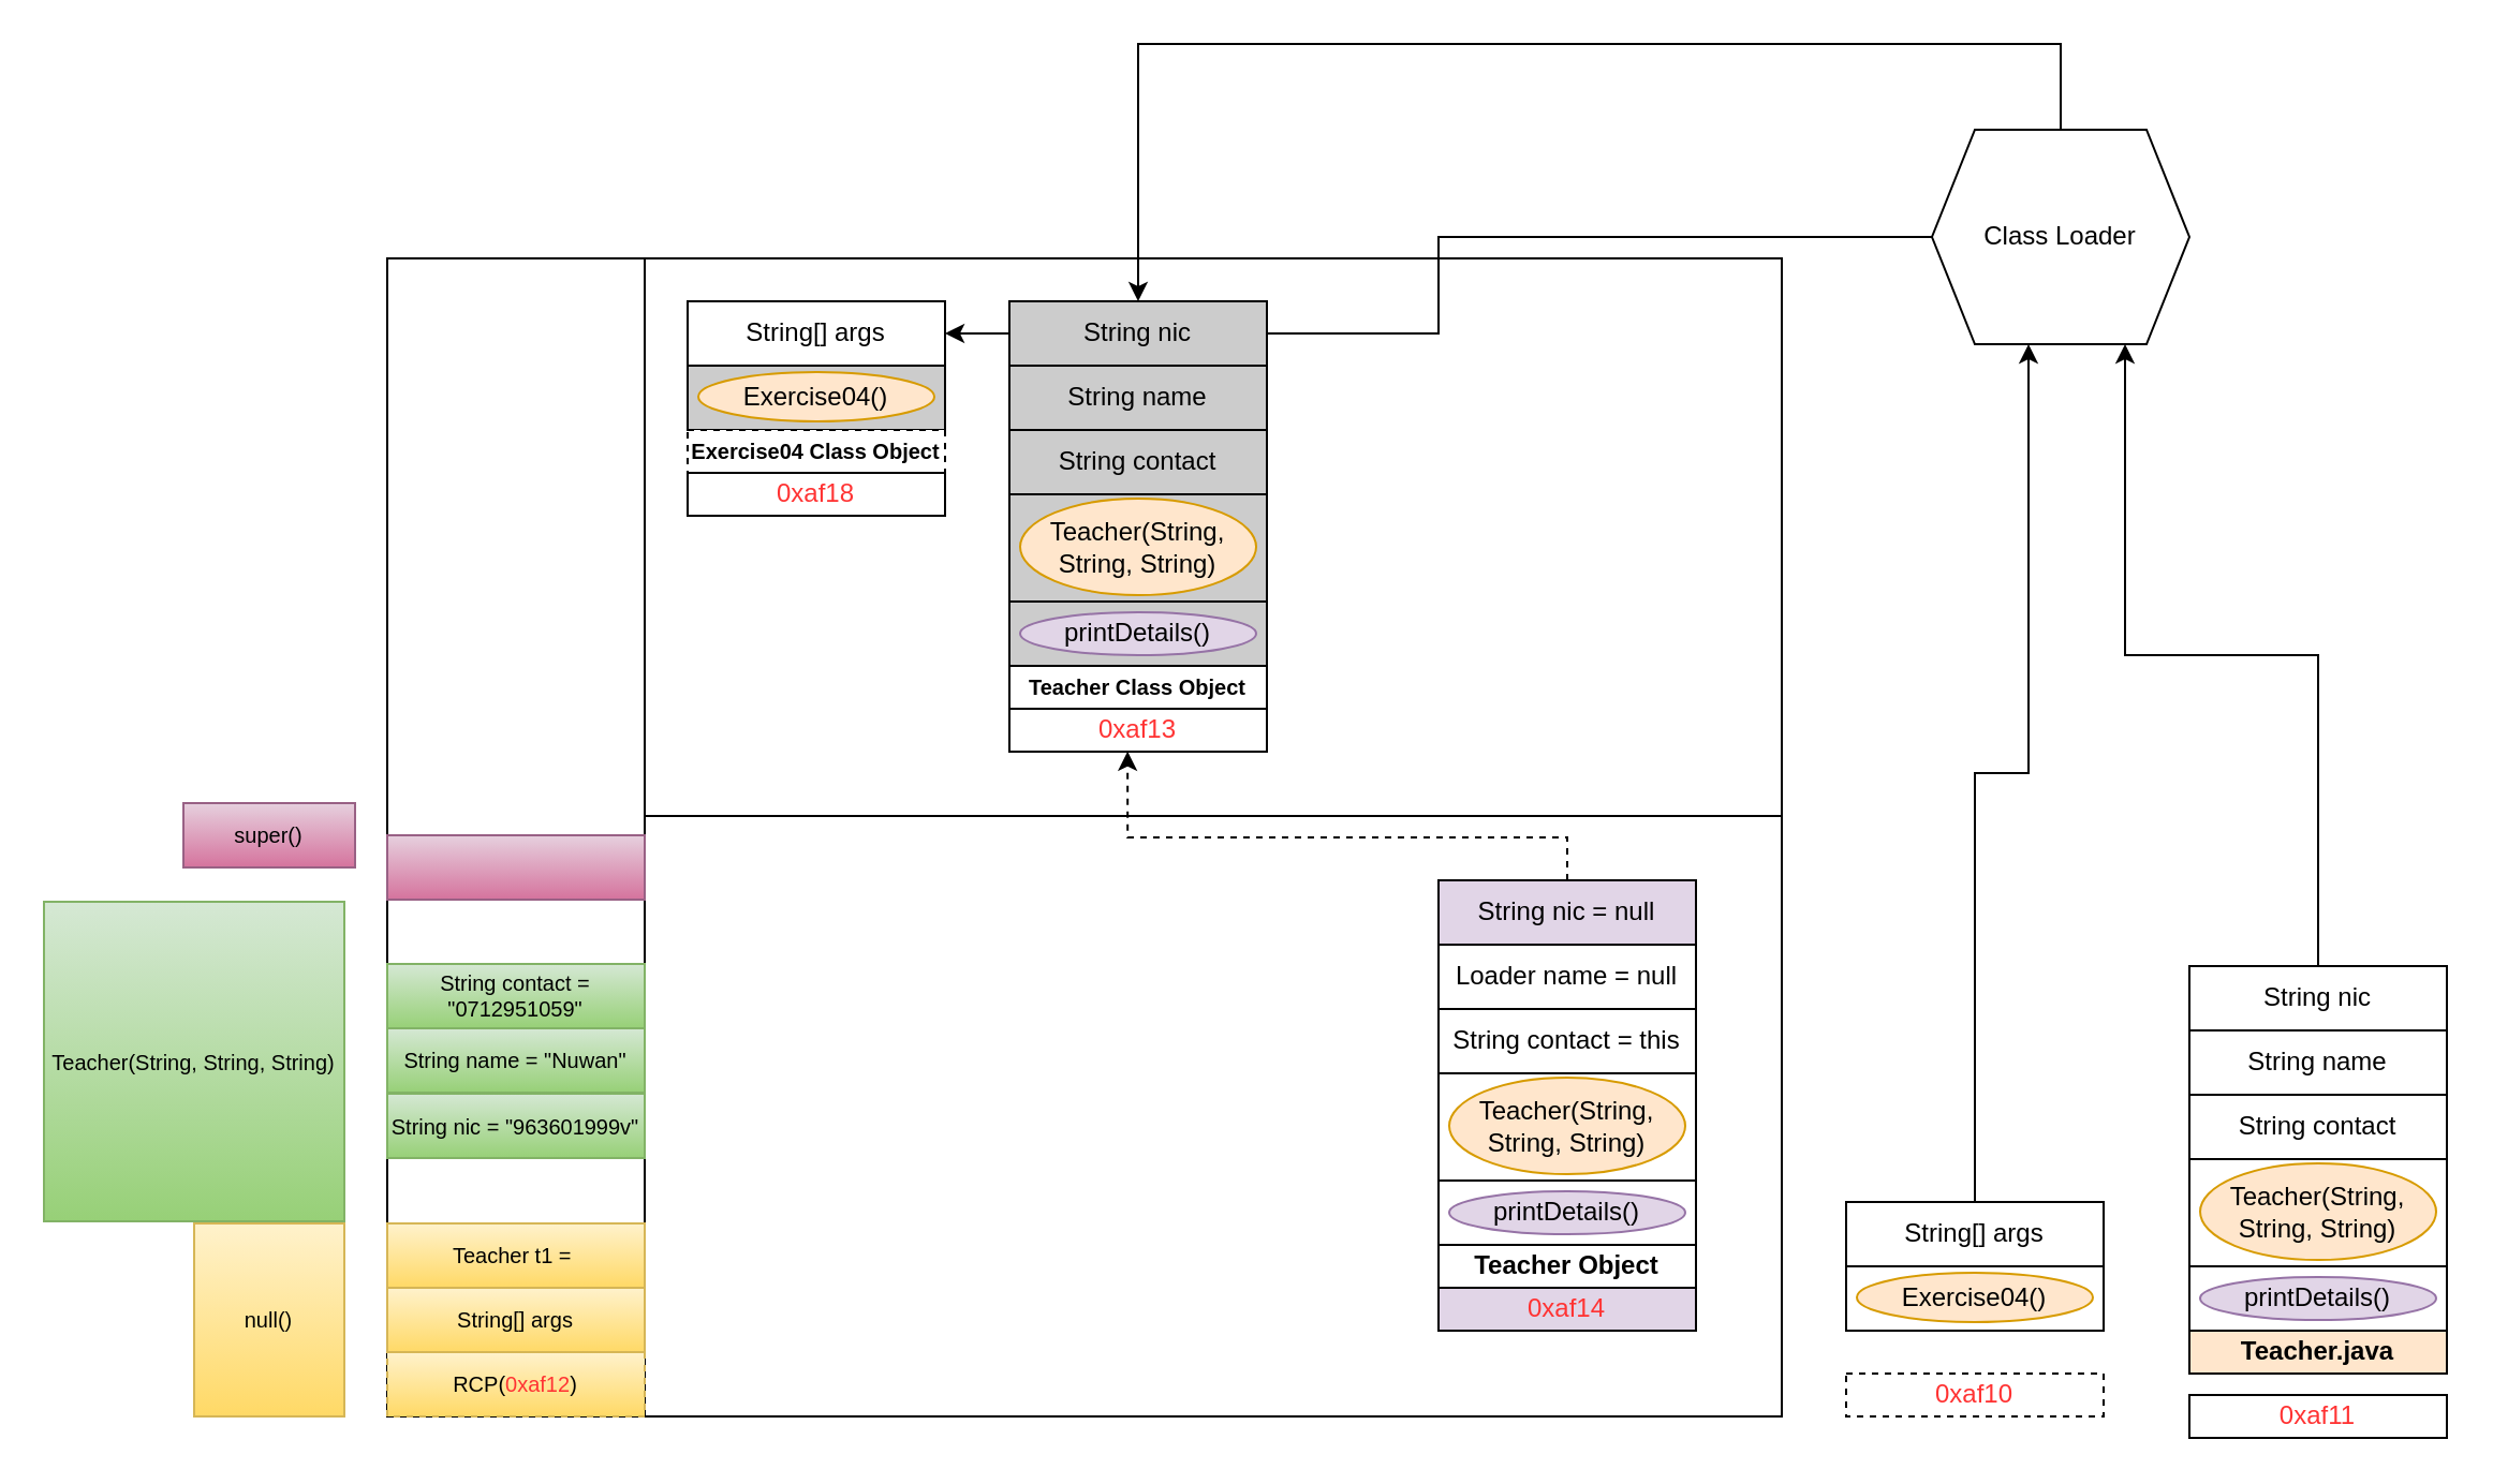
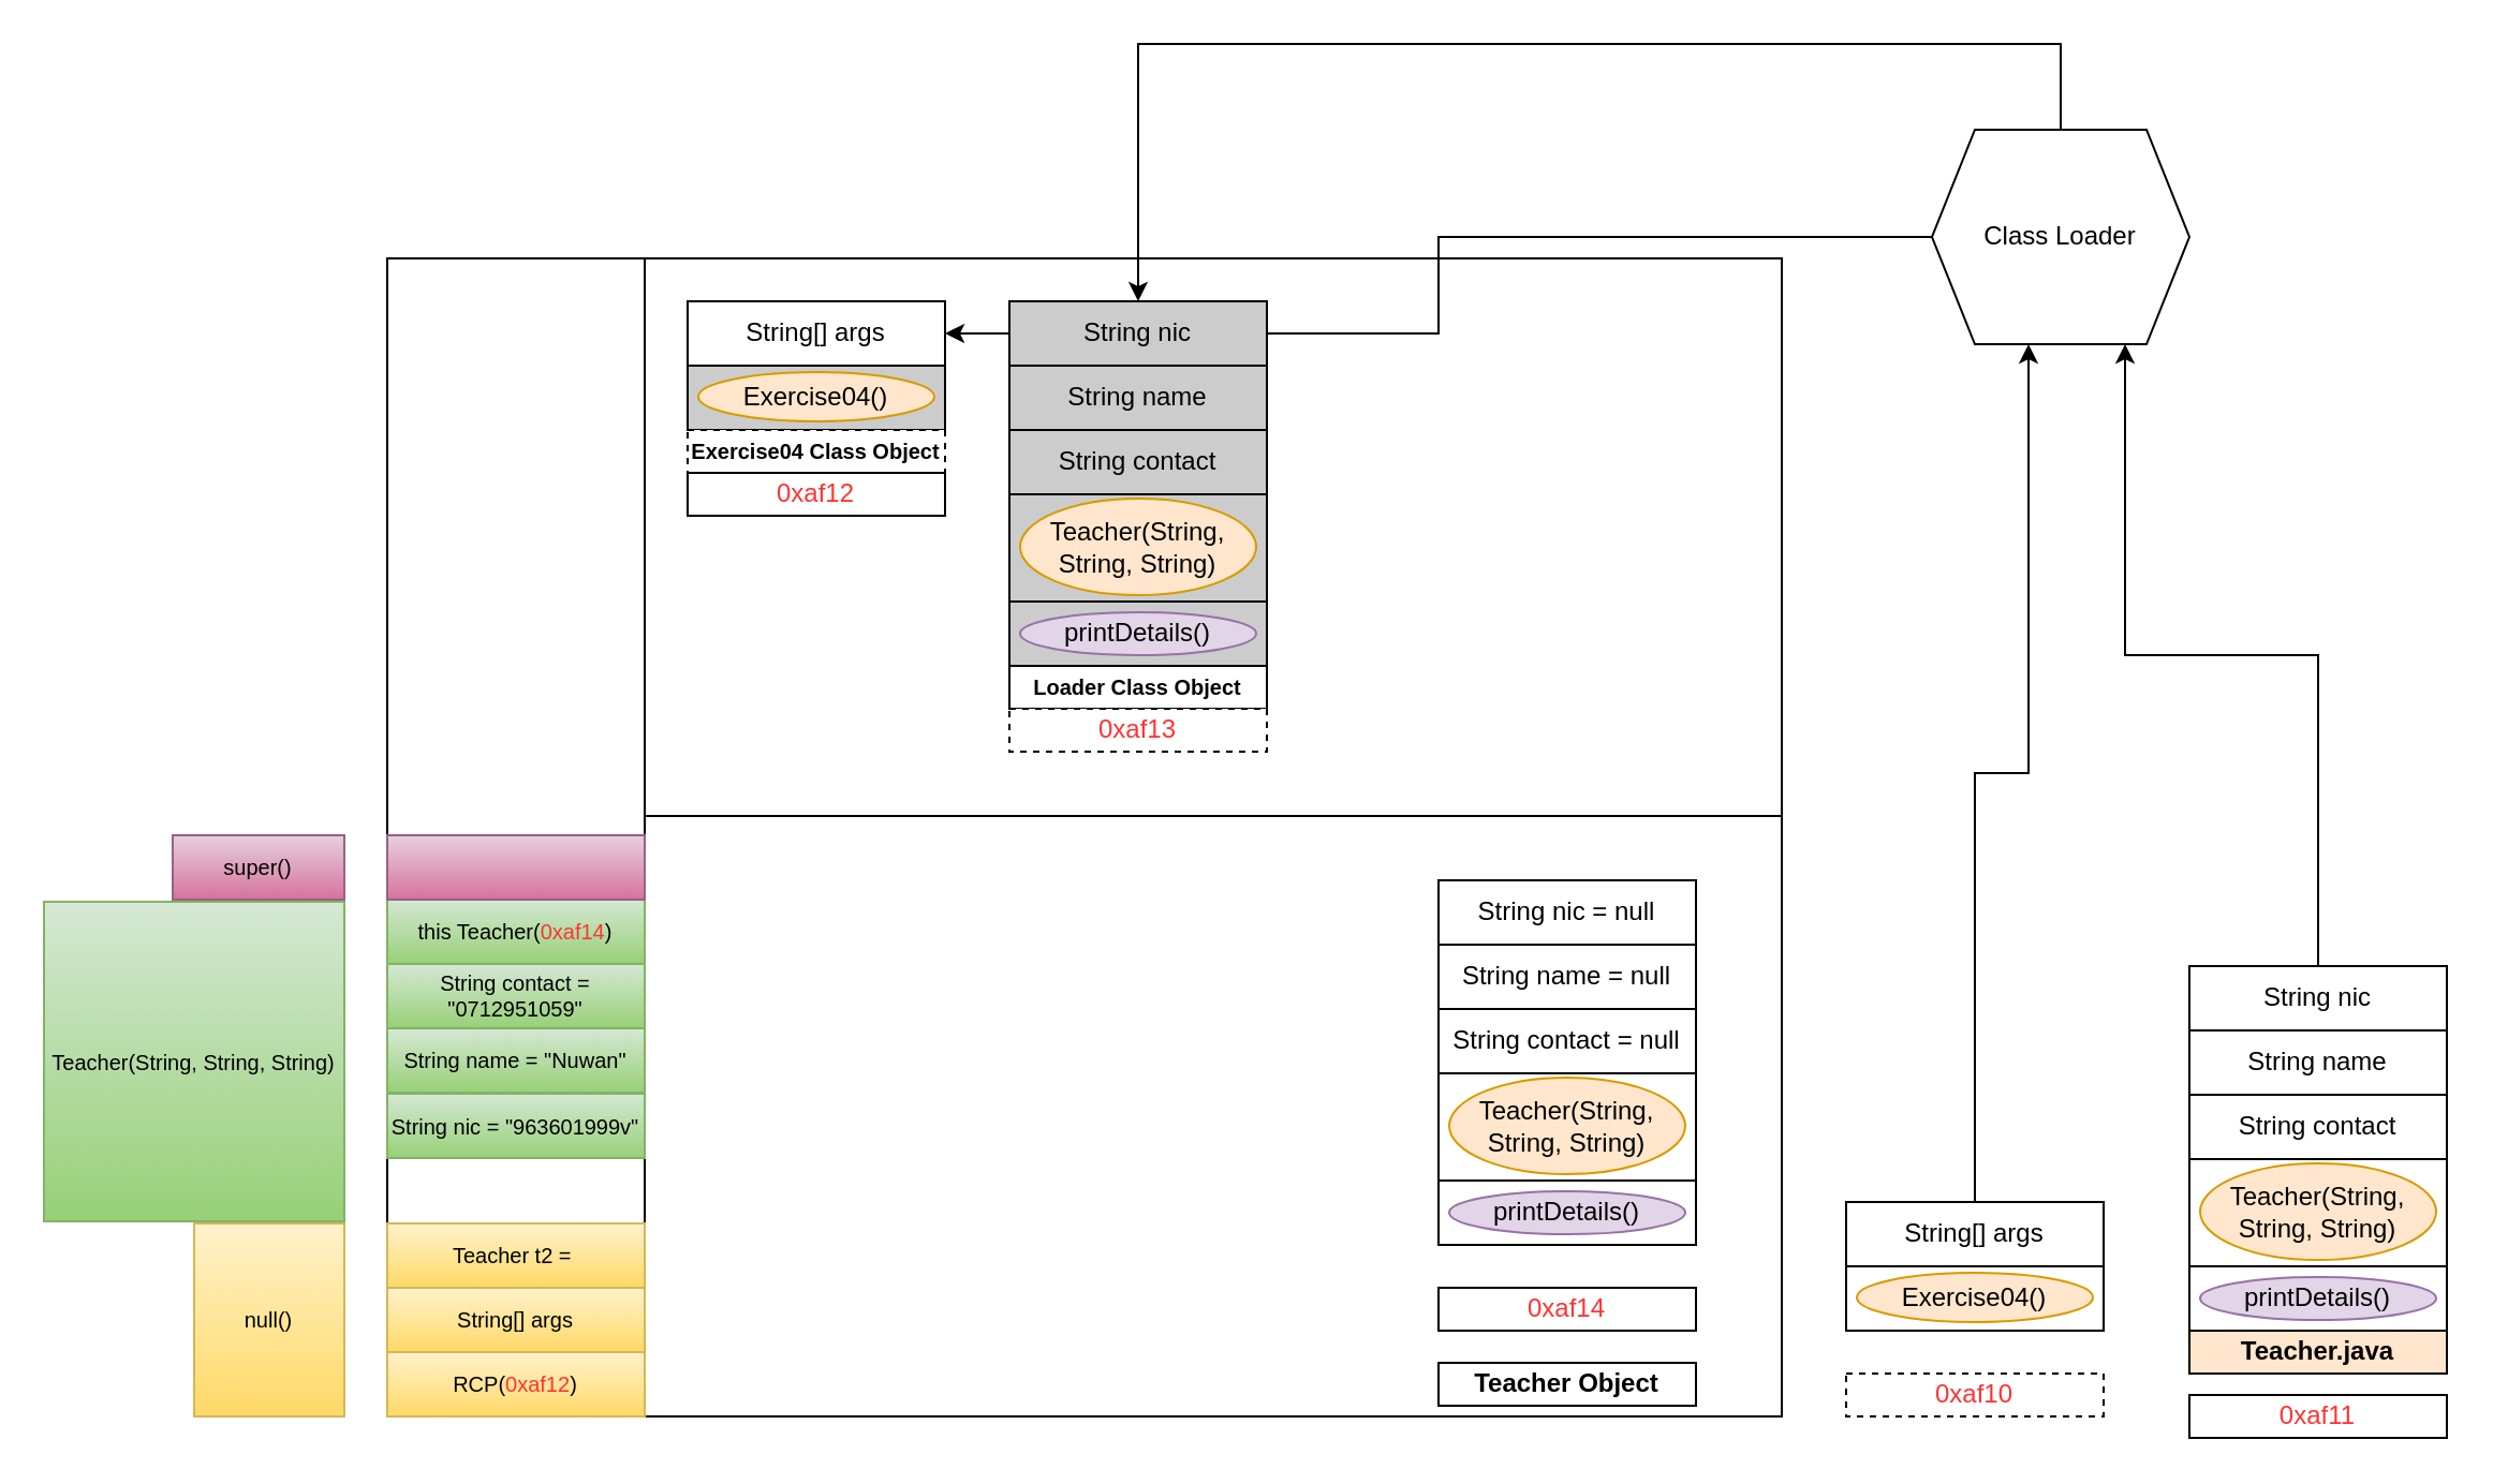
- <mxCell id="26" value="&lt;font color=&quot;#ff3333&quot;&gt;0xaf18&lt;/font&gt;" style="rounded=0;whiteSpace=wrap;html=1;" vertex="1" parent="1"><mxGeometry x="320" y="220" width="120" height="20" as="geometry" /></mxCell>
+ <mxCell id="26" value="&lt;font color=&quot;#ff3333&quot;&gt;0xaf12&lt;/font&gt;" style="rounded=0;whiteSpace=wrap;html=1;" vertex="1" parent="1"><mxGeometry x="320" y="220" width="120" height="20" as="geometry" /></mxCell>
- <mxCell id="35" value="&lt;b&gt;&lt;font style=&quot;font-size: 10px;&quot;&gt;Teacher Class Object&lt;/font&gt;&lt;/b&gt;" style="rounded=0;whiteSpace=wrap;html=1;" vertex="1" parent="1"><mxGeometry x="470" y="310" width="120" height="20" as="geometry" /></mxCell>
+ <mxCell id="35" value="&lt;b&gt;&lt;font style=&quot;font-size: 10px;&quot;&gt;Loader Class Object&lt;/font&gt;&lt;/b&gt;" style="rounded=0;whiteSpace=wrap;html=1;" vertex="1" parent="1"><mxGeometry x="470" y="310" width="120" height="20" as="geometry" /></mxCell>
- <mxCell id="36" value="&lt;font color=&quot;#ff3333&quot;&gt;0xaf13&lt;/font&gt;" style="rounded=0;whiteSpace=wrap;html=1;" vertex="1" parent="1"><mxGeometry x="470" y="330" width="120" height="20" as="geometry" /></mxCell>
+ <mxCell id="36" value="&lt;font color=&quot;#ff3333&quot;&gt;0xaf13&lt;/font&gt;" style="rounded=0;whiteSpace=wrap;html=1;dashed=1;" vertex="1" parent="1"><mxGeometry x="470" y="330" width="120" height="20" as="geometry" /></mxCell>
- <mxCell id="57" value="super()" style="rounded=0;whiteSpace=wrap;html=1;fontSize=10;fillColor=#e6d0de;gradientColor=#d5739d;strokeColor=#996185;" vertex="1" parent="1"><mxGeometry x="85" y="374" width="80" height="30" as="geometry" /></mxCell>
+ <mxCell id="57" value="super()" style="rounded=0;whiteSpace=wrap;html=1;fontSize=10;fillColor=#e6d0de;gradientColor=#d5739d;strokeColor=#996185;" vertex="1" parent="1"><mxGeometry x="80" y="389" width="80" height="30" as="geometry" /></mxCell>
- <mxCell id="41" style="edgeStyle=orthogonalEdgeStyle;rounded=0;orthogonalLoop=1;jettySize=auto;html=1;entryX=0.459;entryY=0.995;entryDx=0;entryDy=0;entryPerimeter=0;fontSize=10;fontColor=#FF3333;dashed=1;" edge="1" parent="1" source="42" target="36"><mxGeometry relative="1" as="geometry"><Array as="points"><mxPoint x="730" y="390" /><mxPoint x="525" y="390" /></Array></mxGeometry></mxCell>
- <mxCell id="42" value="String nic = null" style="rounded=0;whiteSpace=wrap;html=1;fillColor=#e1d5e7;" vertex="1" parent="1"><mxGeometry x="670" y="410" width="120" height="30" as="geometry" /></mxCell>
+ <mxCell id="42" value="String nic = null" style="rounded=0;whiteSpace=wrap;html=1;" vertex="1" parent="1"><mxGeometry x="670" y="410" width="120" height="30" as="geometry" /></mxCell>
+ <mxCell id="51" value="this Teacher(&lt;font color=&quot;#ff3333&quot;&gt;0xaf14&lt;/font&gt;)" style="rounded=0;whiteSpace=wrap;html=1;fontSize=10;fillColor=#d5e8d4;gradientColor=#97d077;strokeColor=#82b366;" vertex="1" parent="1"><mxGeometry x="180" y="419" width="120" height="30" as="geometry" /></mxCell>
- <mxCell id="43" value="Loader name = null" style="rounded=0;whiteSpace=wrap;html=1;" vertex="1" parent="1"><mxGeometry x="670" y="440" width="120" height="30" as="geometry" /></mxCell>
+ <mxCell id="43" value="String name = null" style="rounded=0;whiteSpace=wrap;html=1;" vertex="1" parent="1"><mxGeometry x="670" y="440" width="120" height="30" as="geometry" /></mxCell>
- <mxCell id="44" value="String contact = this" style="rounded=0;whiteSpace=wrap;html=1;" vertex="1" parent="1"><mxGeometry x="670" y="470" width="120" height="30" as="geometry" /></mxCell>
+ <mxCell id="44" value="String contact = null" style="rounded=0;whiteSpace=wrap;html=1;" vertex="1" parent="1"><mxGeometry x="670" y="470" width="120" height="30" as="geometry" /></mxCell>
- <mxCell id="40" value="Teacher t1 =&amp;nbsp;" style="rounded=0;whiteSpace=wrap;html=1;fontSize=10;fillColor=#fff2cc;gradientColor=#ffd966;strokeColor=#d6b656;" vertex="1" parent="1"><mxGeometry x="180" y="570" width="120" height="30" as="geometry" /></mxCell>
+ <mxCell id="40" value="Teacher t2 =&amp;nbsp;" style="rounded=0;whiteSpace=wrap;html=1;fontSize=10;fillColor=#fff2cc;gradientColor=#ffd966;strokeColor=#d6b656;" vertex="1" parent="1"><mxGeometry x="180" y="570" width="120" height="30" as="geometry" /></mxCell>
- <mxCell id="49" value="&lt;b&gt;Teacher Object&lt;/b&gt;" style="rounded=0;whiteSpace=wrap;html=1;" vertex="1" parent="1"><mxGeometry x="670" y="580" width="120" height="20" as="geometry" /></mxCell>
+ <mxCell id="49" value="&lt;b&gt;Teacher Object&lt;/b&gt;" style="rounded=0;whiteSpace=wrap;html=1;" vertex="1" parent="1"><mxGeometry x="670" y="635" width="120" height="20" as="geometry" /></mxCell>
- <mxCell id="50" value="&lt;font color=&quot;#ff3333&quot;&gt;0xaf14&lt;/font&gt;" style="rounded=0;whiteSpace=wrap;html=1;fillColor=#e1d5e7;" vertex="1" parent="1"><mxGeometry x="670" y="600" width="120" height="20" as="geometry" /></mxCell>
+ <mxCell id="50" value="&lt;font color=&quot;#ff3333&quot;&gt;0xaf14&lt;/font&gt;" style="rounded=0;whiteSpace=wrap;html=1;" vertex="1" parent="1"><mxGeometry x="670" y="600" width="120" height="20" as="geometry" /></mxCell>
- <mxCell id="37" value="RCP(&lt;font color=&quot;#ff3333&quot;&gt;0xaf12&lt;/font&gt;)" style="rounded=0;whiteSpace=wrap;html=1;fontSize=10;fillColor=#fff2cc;gradientColor=#ffd966;strokeColor=#d6b656;dashed=1;" vertex="1" parent="1"><mxGeometry x="180" y="630" width="120" height="30" as="geometry" /></mxCell>
+ <mxCell id="37" value="RCP(&lt;font color=&quot;#ff3333&quot;&gt;0xaf12&lt;/font&gt;)" style="rounded=0;whiteSpace=wrap;html=1;fontSize=10;fillColor=#fff2cc;gradientColor=#ffd966;strokeColor=#d6b656;" vertex="1" parent="1"><mxGeometry x="180" y="630" width="120" height="30" as="geometry" /></mxCell>
